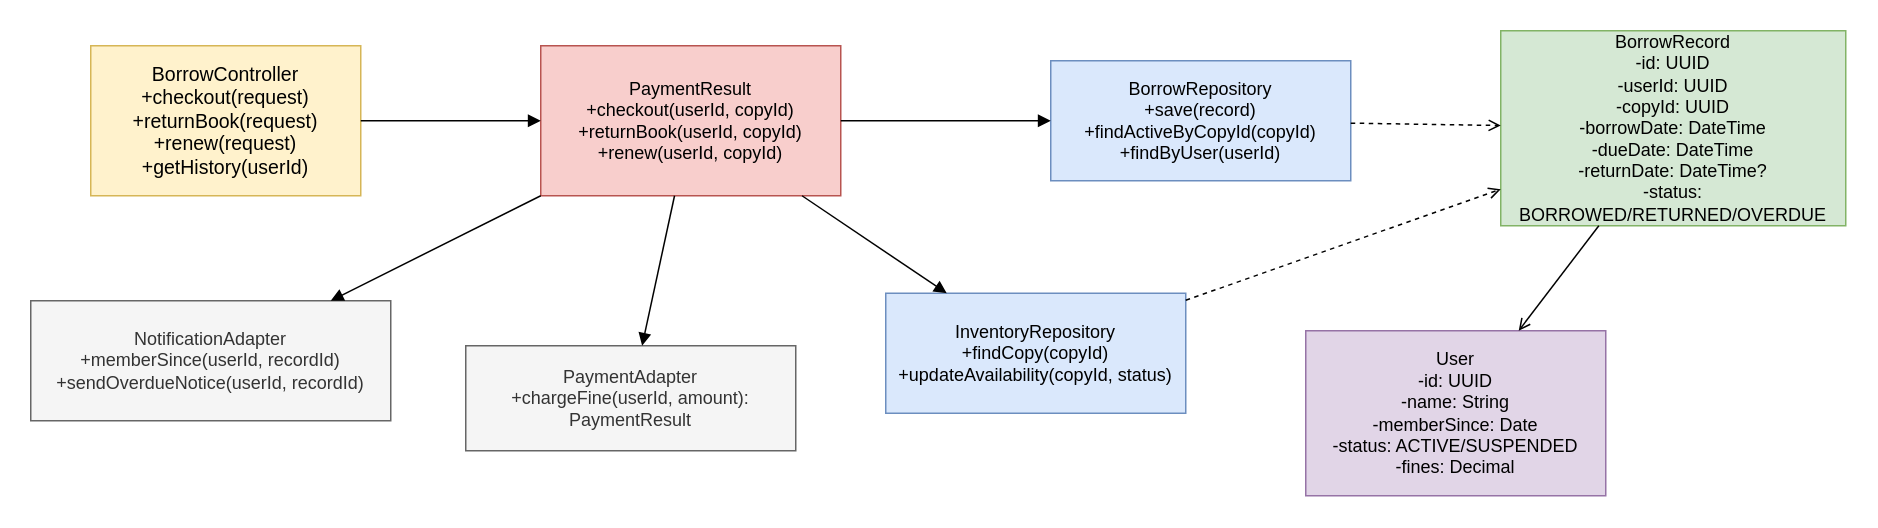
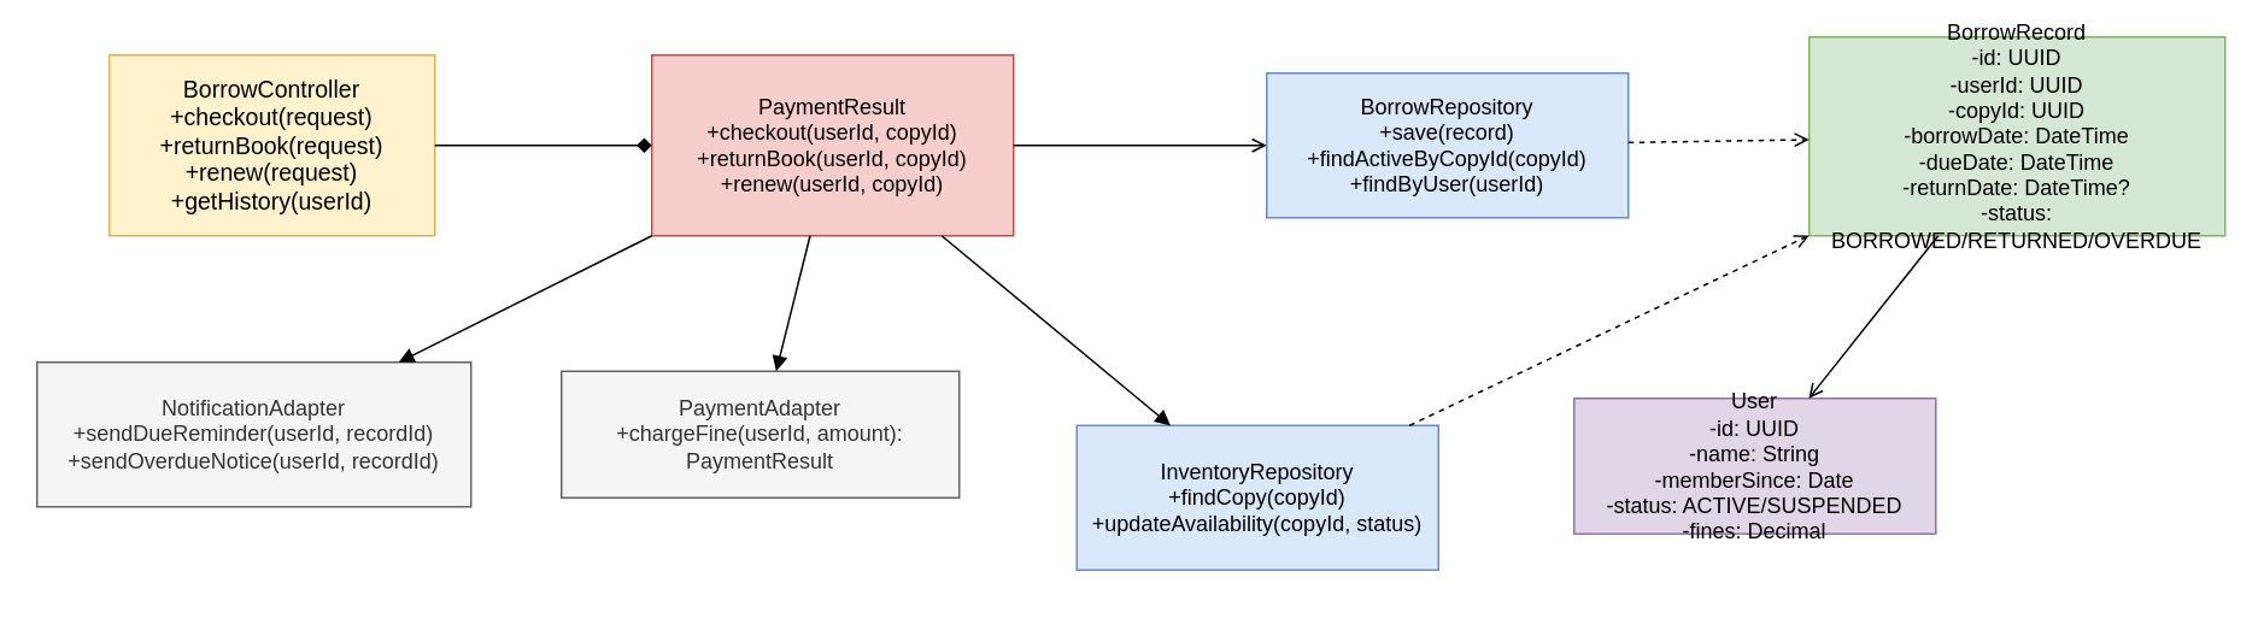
- <mxCell id="10" style="endArrow=block;endFill=1;" edge="1" parent="1" source="2" target="3"><mxGeometry relative="1" as="geometry" /></mxCell>
+ <mxCell id="10" style="endArrow=diamond;endFill=1;" edge="1" parent="1" source="2" target="3"><mxGeometry relative="1" as="geometry" /></mxCell>
- <mxCell id="11" style="endArrow=block;endFill=1;" edge="1" parent="1" source="3" target="4"><mxGeometry relative="1" as="geometry" /></mxCell>
+ <mxCell id="11" style="endArrow=open;endFill=1;" edge="1" parent="1" source="3" target="4"><mxGeometry relative="1" as="geometry" /></mxCell>
- <mxCell id="6" value="BorrowRecord&#10;-id: UUID&#10;-userId: UUID&#10;-copyId: UUID&#10;-borrowDate: DateTime&#10;-dueDate: DateTime&#10;-returnDate: DateTime?&#10;-status: BORROWED/RETURNED/OVERDUE" style="shape=rectangle;whiteSpace=wrap;rounded=0;fillColor=#d5e8d4;strokeColor=#82b366;" vertex="1" parent="1"><mxGeometry x="1000" y="20" width="230" height="130" as="geometry" /></mxCell>
+ <mxCell id="6" value="BorrowRecord&#10;-id: UUID&#10;-userId: UUID&#10;-copyId: UUID&#10;-borrowDate: DateTime&#10;-dueDate: DateTime&#10;-returnDate: DateTime?&#10;-status: BORROWED/RETURNED/OVERDUE" style="shape=rectangle;whiteSpace=wrap;rounded=0;fillColor=#d5e8d4;strokeColor=#82b366;" vertex="1" parent="1"><mxGeometry x="1000" y="20" width="230" height="110" as="geometry" /></mxCell>
- <mxCell id="5" value="InventoryRepository&#10;+findCopy(copyId)&#10;+updateAvailability(copyId, status)" style="shape=rectangle;whiteSpace=wrap;rounded=0;fillColor=#dae8fc;strokeColor=#6c8ebf;" vertex="1" parent="1"><mxGeometry x="590" y="195" width="200" height="80" as="geometry" /></mxCell>
+ <mxCell id="5" value="InventoryRepository&#10;+findCopy(copyId)&#10;+updateAvailability(copyId, status)" style="shape=rectangle;whiteSpace=wrap;rounded=0;fillColor=#dae8fc;strokeColor=#6c8ebf;" vertex="1" parent="1"><mxGeometry x="595" y="235" width="200" height="80" as="geometry" /></mxCell>
- <mxCell id="9" value="NotificationAdapter&#10;+memberSince(userId, recordId)&#10;+sendOverdueNotice(userId, recordId)" style="shape=rectangle;whiteSpace=wrap;rounded=0;fillColor=#f5f5f5;fontColor=#333333;strokeColor=#666666;" vertex="1" parent="1"><mxGeometry x="20" y="200" width="240" height="80" as="geometry" /></mxCell>
+ <mxCell id="9" value="NotificationAdapter&#10;+sendDueReminder(userId, recordId)&#10;+sendOverdueNotice(userId, recordId)" style="shape=rectangle;whiteSpace=wrap;rounded=0;fillColor=#f5f5f5;fontColor=#333333;strokeColor=#666666;" vertex="1" parent="1"><mxGeometry x="20" y="200" width="240" height="80" as="geometry" /></mxCell>
- <mxCell id="8" value="PaymentAdapter&#10;+chargeFine(userId, amount): PaymentResult" style="shape=rectangle;whiteSpace=wrap;rounded=0;fillColor=#f5f5f5;fontColor=#333333;strokeColor=#666666;" vertex="1" parent="1"><mxGeometry x="310" y="230" width="220" height="70" as="geometry" /></mxCell>
+ <mxCell id="8" value="PaymentAdapter&#10;+chargeFine(userId, amount): PaymentResult" style="shape=rectangle;whiteSpace=wrap;rounded=0;fillColor=#f5f5f5;fontColor=#333333;strokeColor=#666666;" vertex="1" parent="1"><mxGeometry x="310" y="205" width="220" height="70" as="geometry" /></mxCell>
- <mxCell id="7" value="User&#10;-id: UUID&#10;-name: String&#10;-memberSince: Date&#10;-status: ACTIVE/SUSPENDED&#10;-fines: Decimal" style="shape=rectangle;whiteSpace=wrap;rounded=0;fillColor=#e1d5e7;strokeColor=#9673a6;" vertex="1" parent="1"><mxGeometry x="870" y="220" width="200" height="110" as="geometry" /></mxCell>
+ <mxCell id="7" value="User&#10;-id: UUID&#10;-name: String&#10;-memberSince: Date&#10;-status: ACTIVE/SUSPENDED&#10;-fines: Decimal" style="shape=rectangle;whiteSpace=wrap;rounded=0;fillColor=#e1d5e7;strokeColor=#9673a6;" vertex="1" parent="1"><mxGeometry x="870" y="220" width="200" height="75" as="geometry" /></mxCell>
